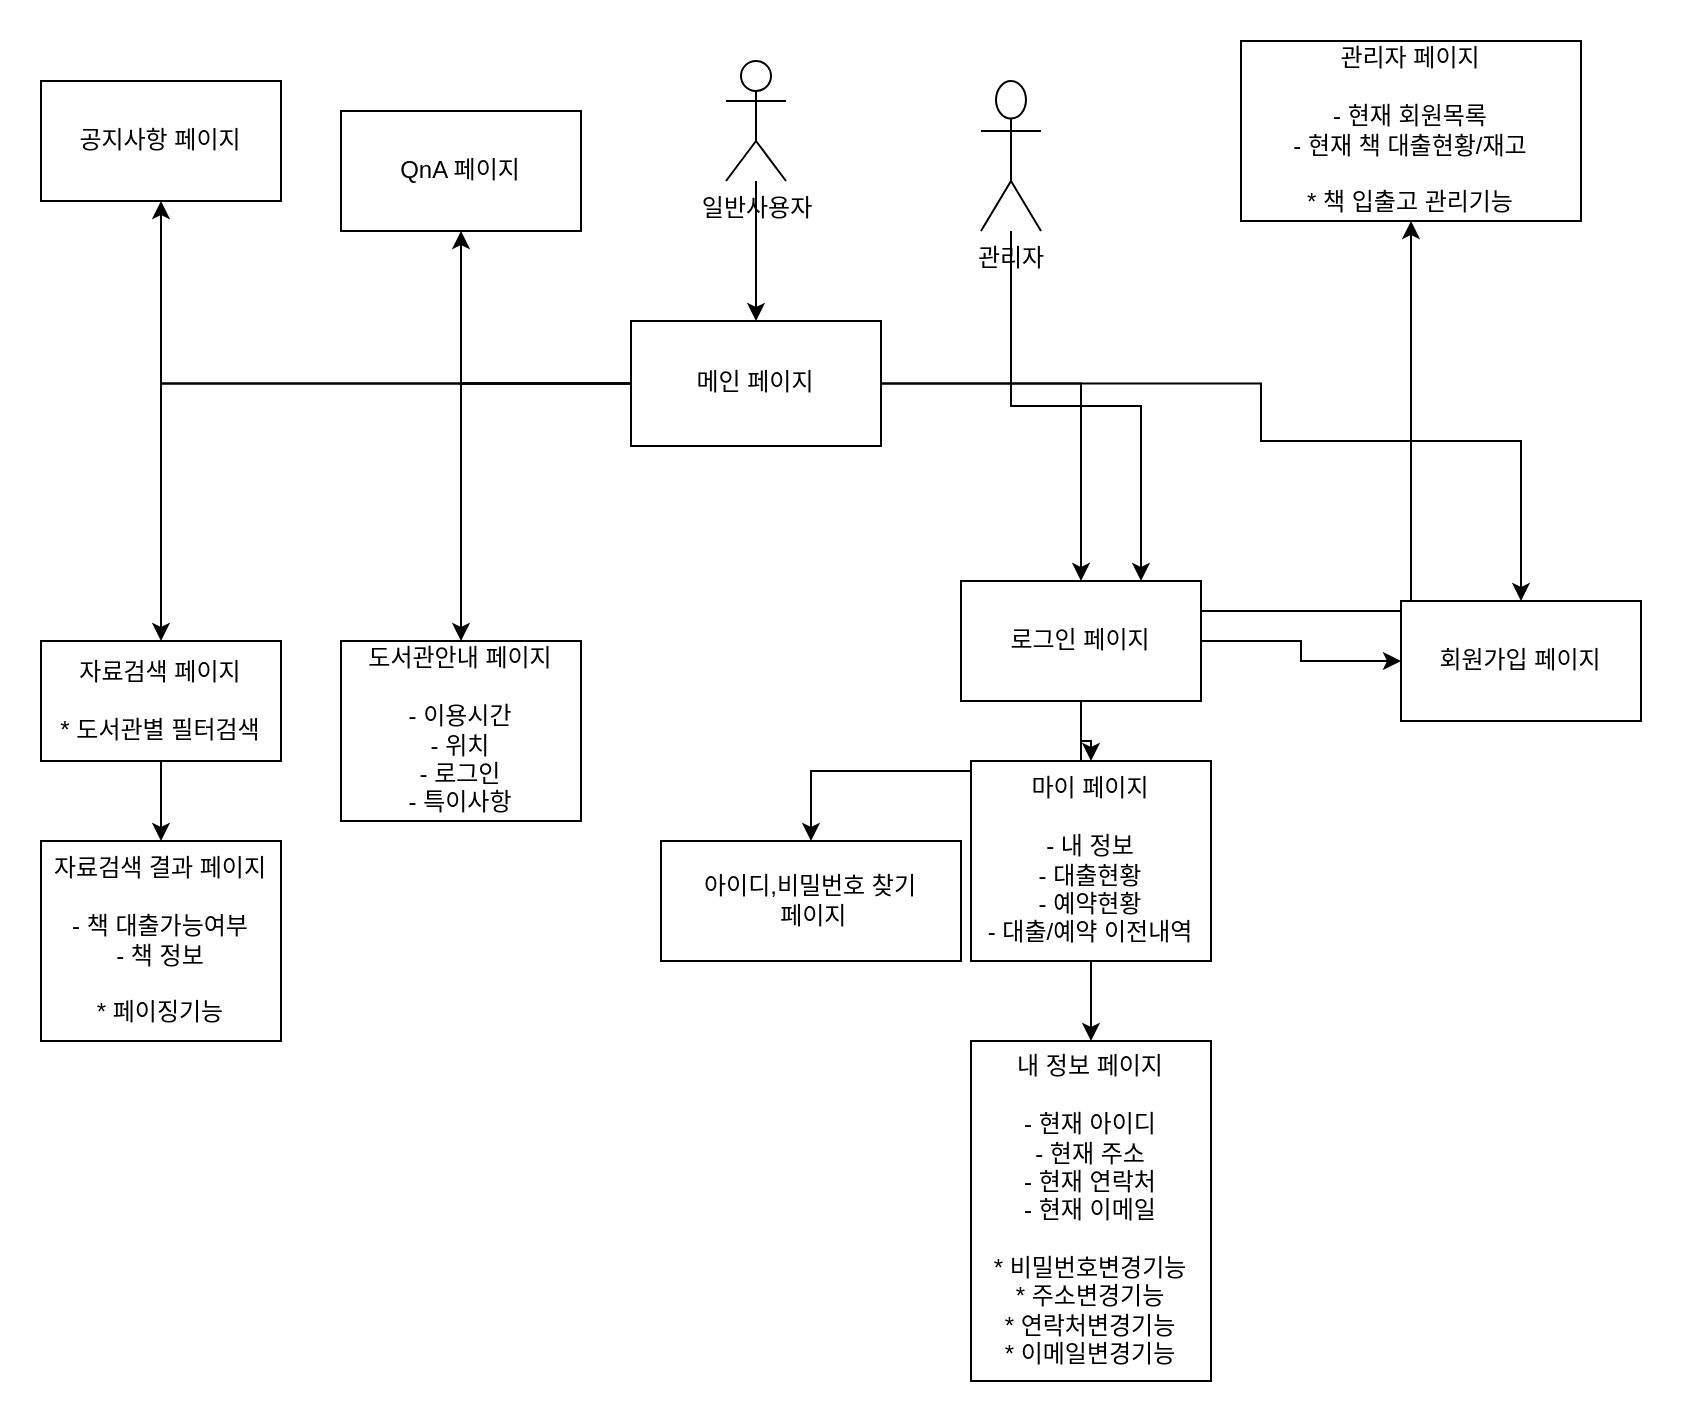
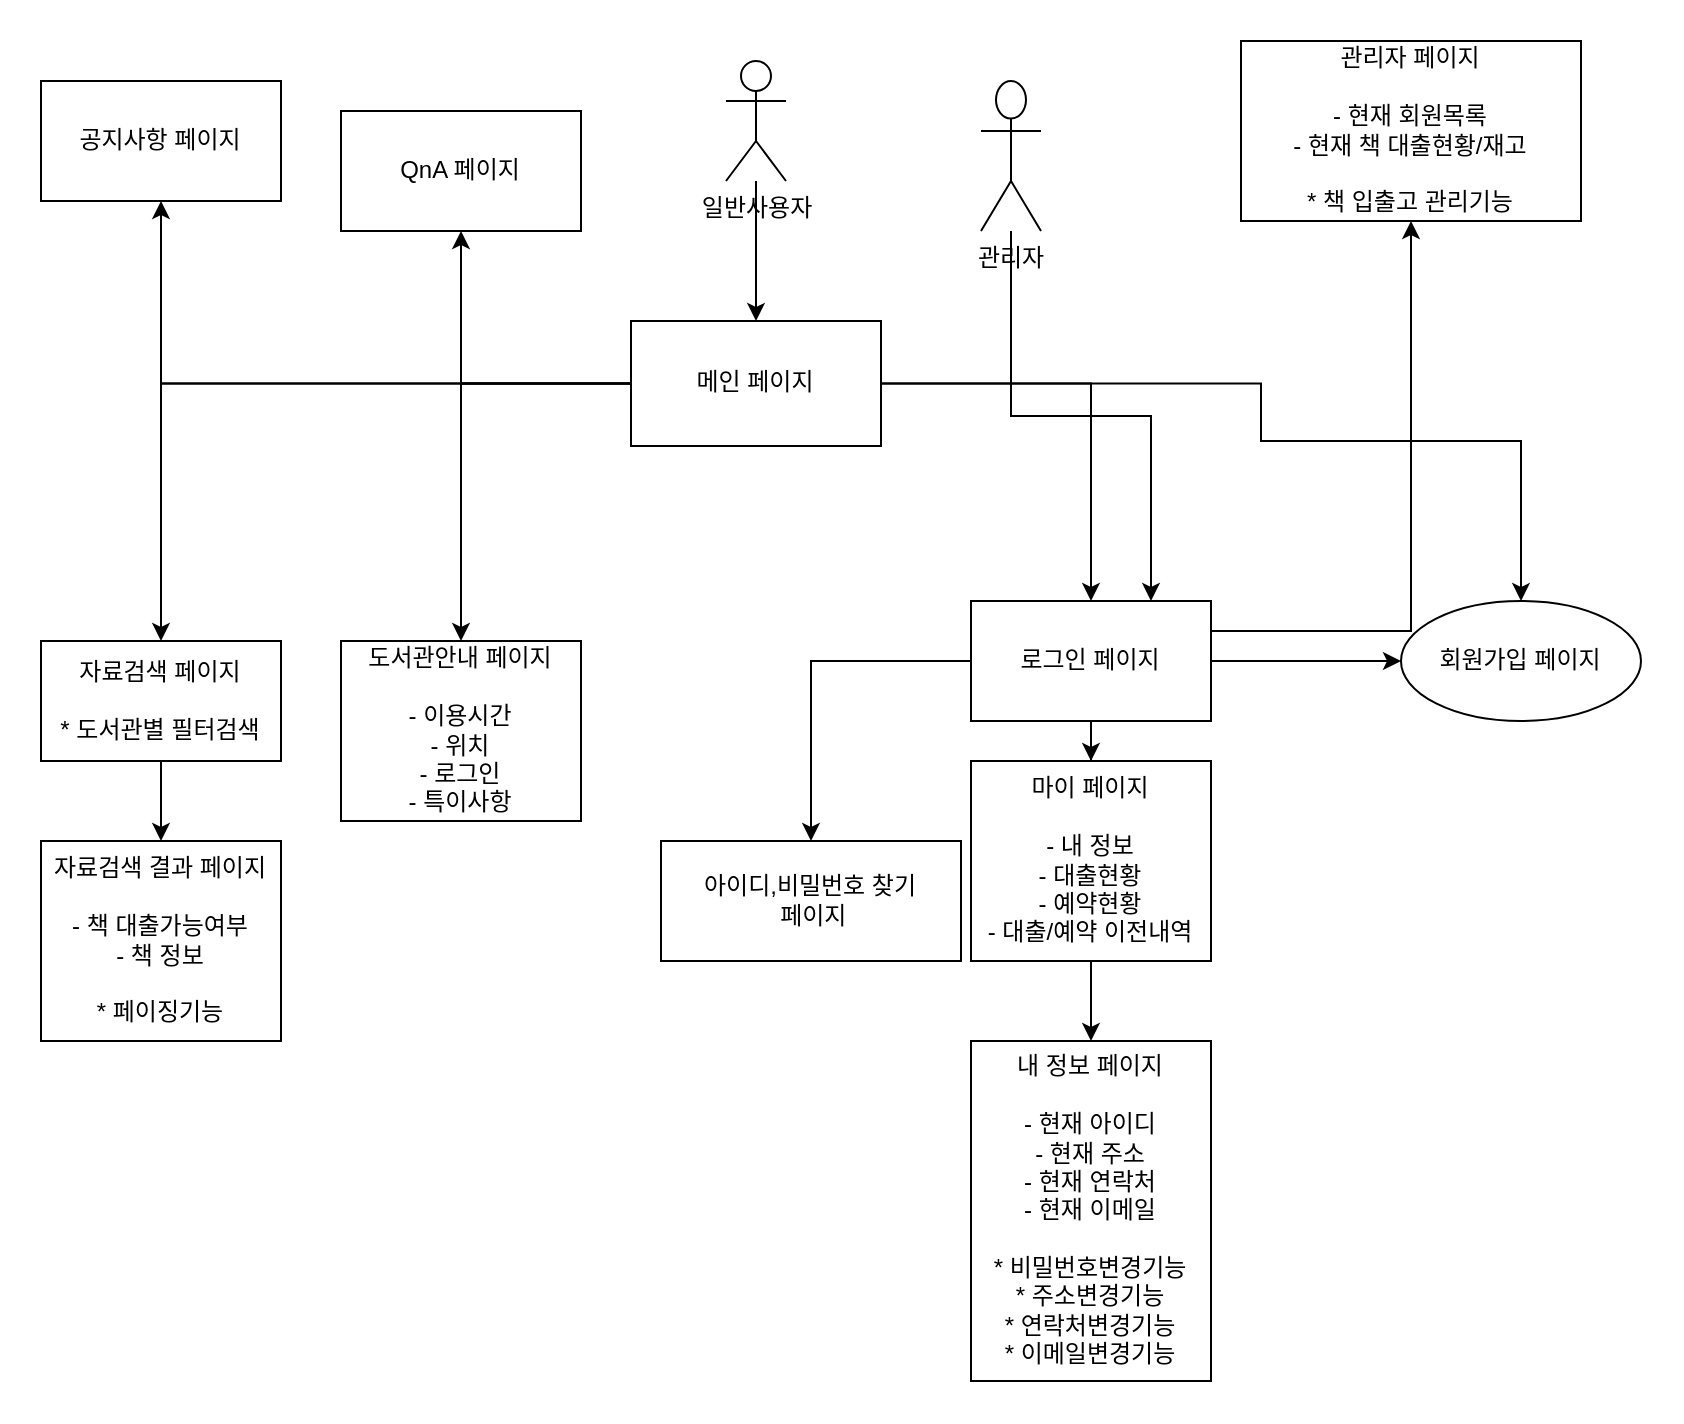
- <mxCell id="15" value="로그인 페이지" style="rounded=0;whiteSpace=wrap;html=1;" vertex="1" parent="1"><mxGeometry x="480" y="290" width="120" height="60" as="geometry" /></mxCell>
+ <mxCell id="15" value="로그인 페이지" style="rounded=0;whiteSpace=wrap;html=1;" vertex="1" parent="1"><mxGeometry x="485" y="300" width="120" height="60" as="geometry" /></mxCell>
- <mxCell id="16" value="회원가입 페이지" style="rounded=0;whiteSpace=wrap;html=1;" vertex="1" parent="1"><mxGeometry x="700" y="300" width="120" height="60" as="geometry" /></mxCell>
+ <mxCell id="16" value="회원가입 페이지" style="ellipse;whiteSpace=wrap;html=1;" vertex="1" parent="1"><mxGeometry x="700" y="300" width="120" height="60" as="geometry" /></mxCell>
